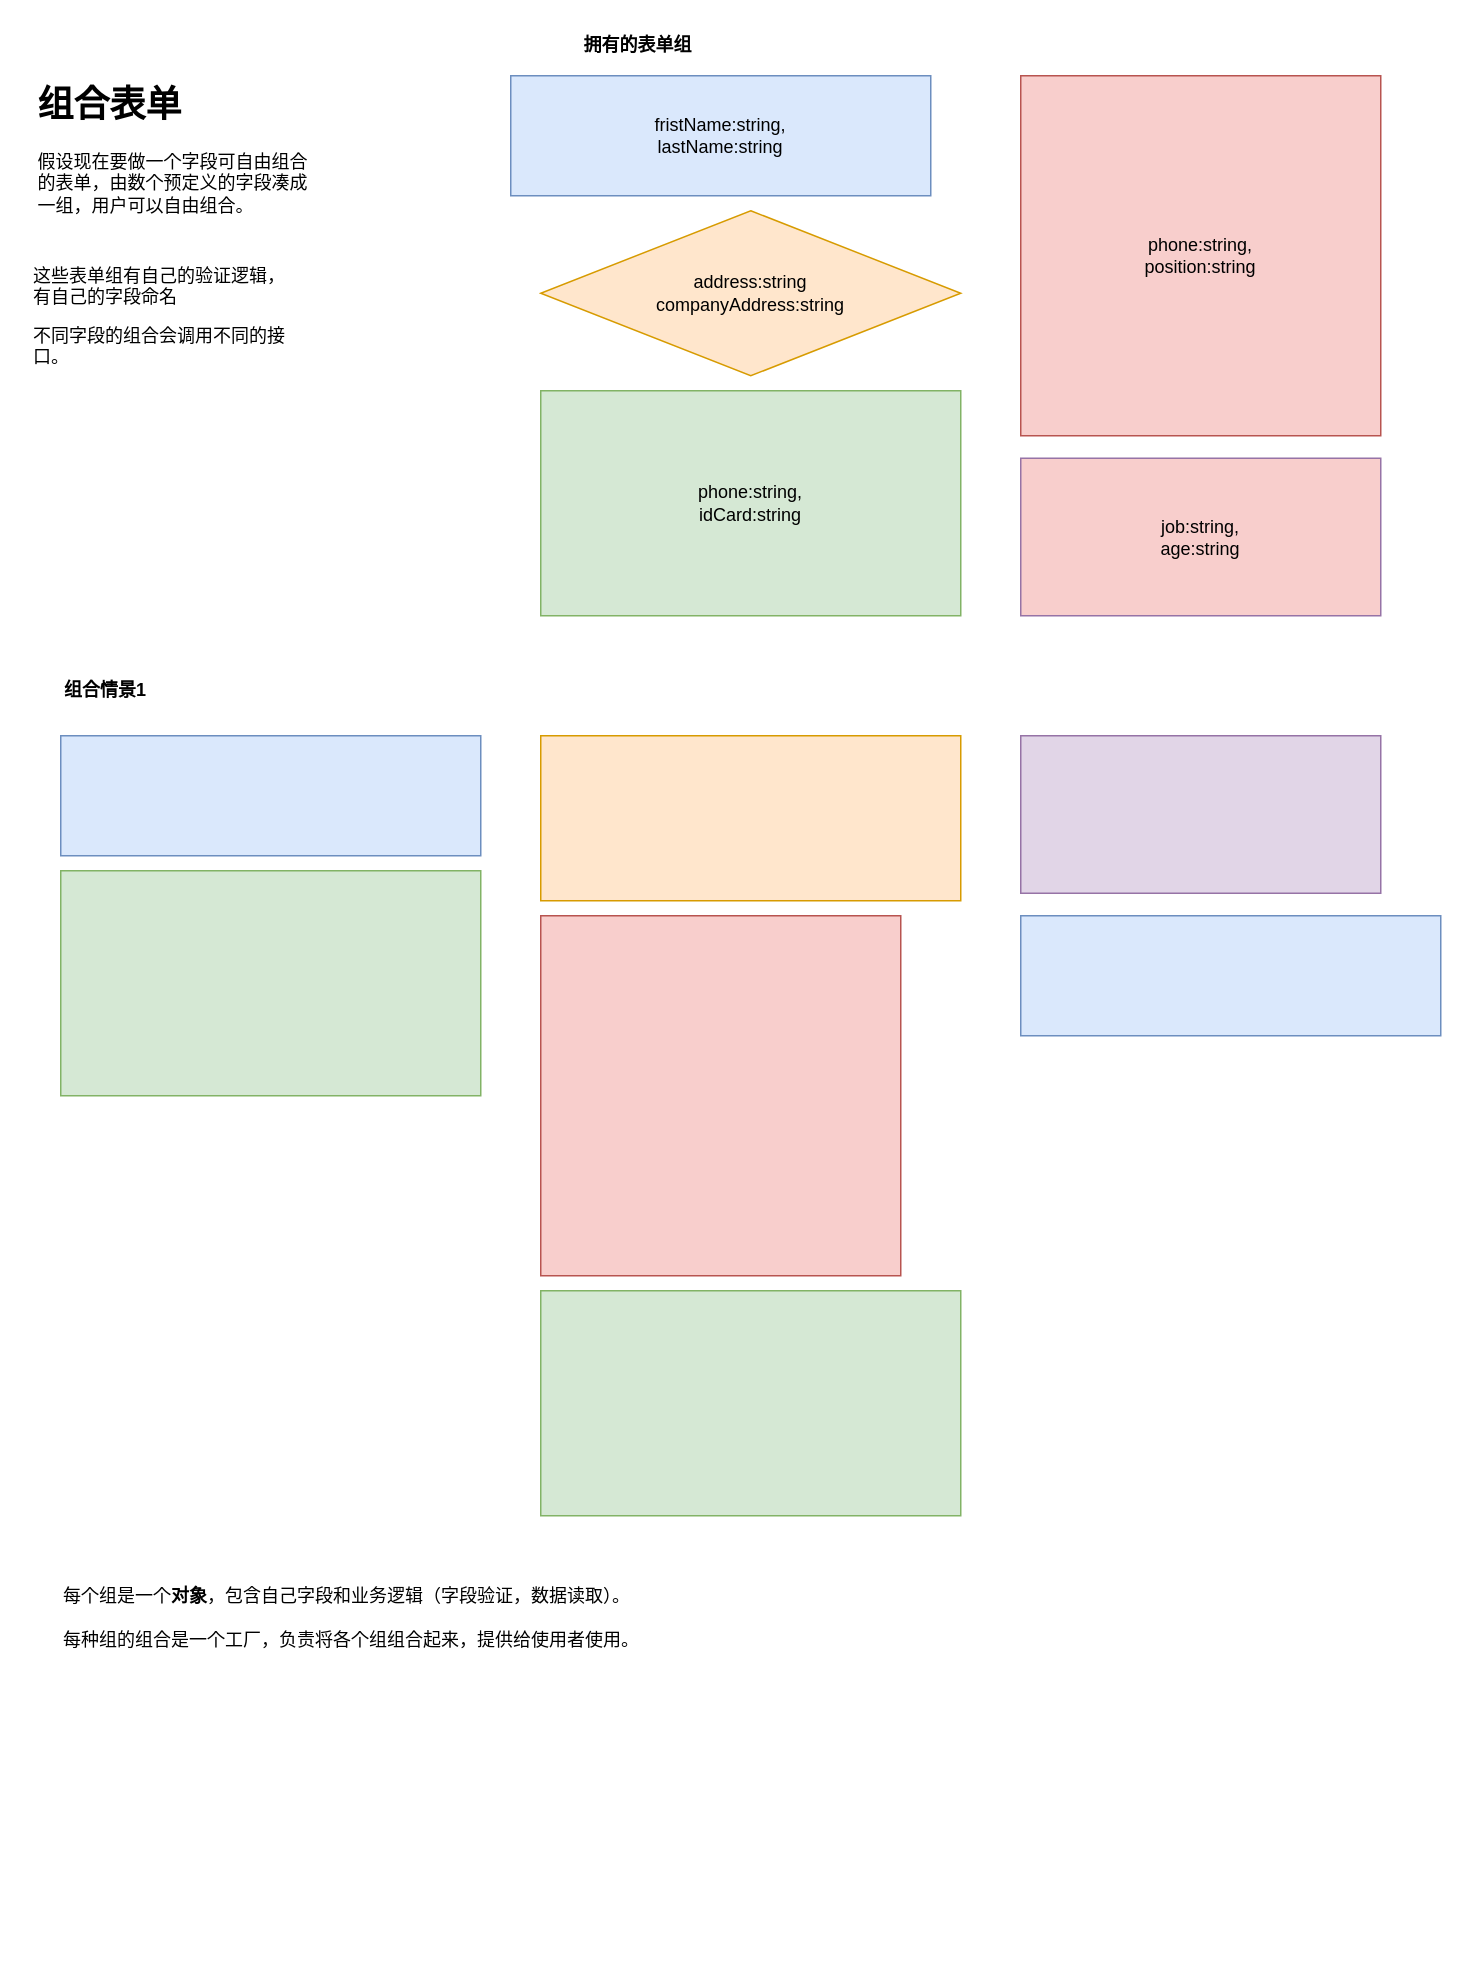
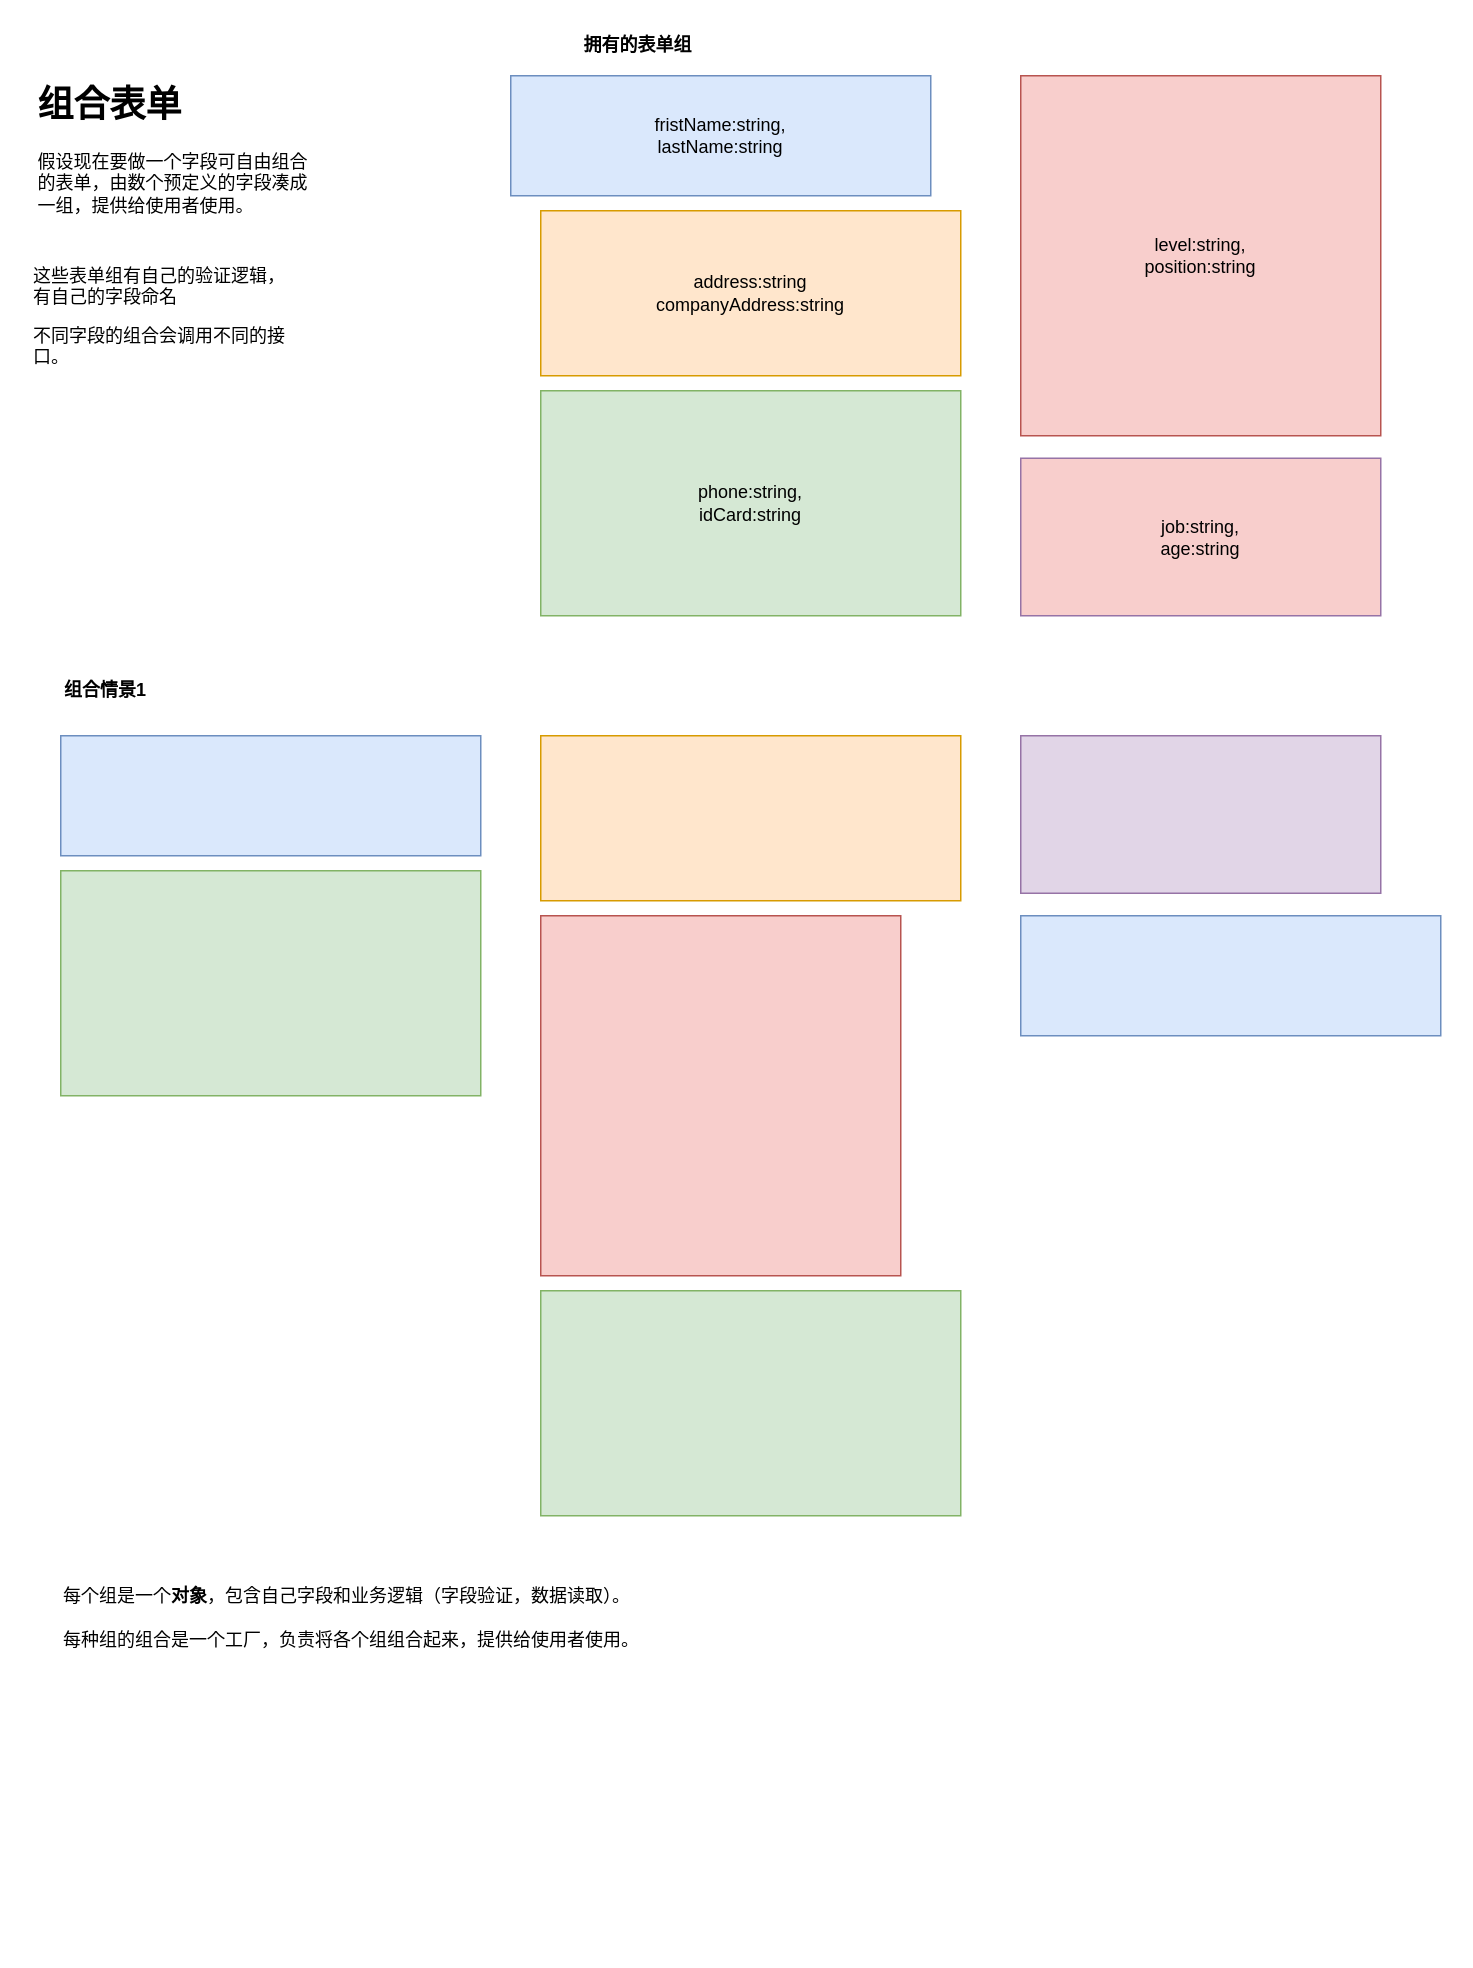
- <mxCell id="2" value="&lt;h1&gt;组合表单&lt;/h1&gt;&lt;p&gt;假设现在要做一个字段可自由组合的表单，由数个预定义的字段凑成一组，用户可以自由组合。&lt;/p&gt;" style="text;html=1;strokeColor=none;fillColor=none;spacing=5;spacingTop=-20;whiteSpace=wrap;overflow=hidden;rounded=0;" parent="1" vertex="1"><mxGeometry x="20" width="190" height="120" as="geometry" y="50" /></mxCell>
+ <mxCell id="2" value="&lt;h1&gt;组合表单&lt;/h1&gt;&lt;p&gt;假设现在要做一个字段可自由组合的表单，由数个预定义的字段凑成一组，提供给使用者使用。&lt;/p&gt;" style="text;html=1;strokeColor=none;fillColor=none;spacing=5;spacingTop=-20;whiteSpace=wrap;overflow=hidden;rounded=0;" parent="1" vertex="1"><mxGeometry x="20" width="190" height="120" as="geometry" y="50" /></mxCell>
- <mxCell id="7" value="phone:string,&lt;br&gt;position:string" style="rounded=0;whiteSpace=wrap;html=1;fillColor=#f8cecc;strokeColor=#b85450;" parent="1" vertex="1"><mxGeometry x="680" width="240" height="240" as="geometry" y="50" /></mxCell>
+ <mxCell id="7" value="level:string,&lt;br&gt;position:string" style="rounded=0;whiteSpace=wrap;html=1;fillColor=#f8cecc;strokeColor=#b85450;" parent="1" vertex="1"><mxGeometry x="680" width="240" height="240" as="geometry" y="50" /></mxCell>
- <mxCell id="5" value="address:string&lt;br&gt;companyAddress:string" style="rhombus;whiteSpace=wrap;html=1;fillColor=#ffe6cc;strokeColor=#d79b00;" parent="1" vertex="1"><mxGeometry x="360" y="140" width="280" height="110" as="geometry" /></mxCell>
+ <mxCell id="5" value="address:string&lt;br&gt;companyAddress:string" style="rounded=0;whiteSpace=wrap;html=1;fillColor=#ffe6cc;strokeColor=#d79b00;" parent="1" vertex="1"><mxGeometry x="360" y="140" width="280" height="110" as="geometry" /></mxCell>
